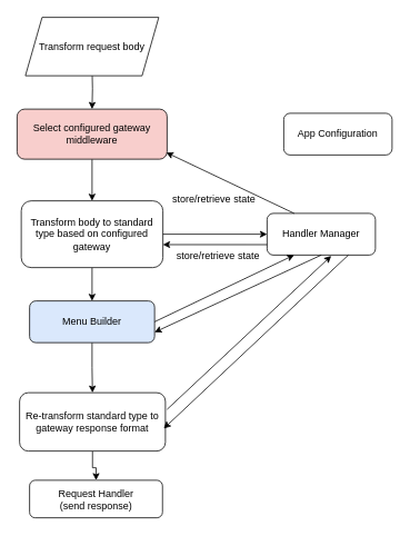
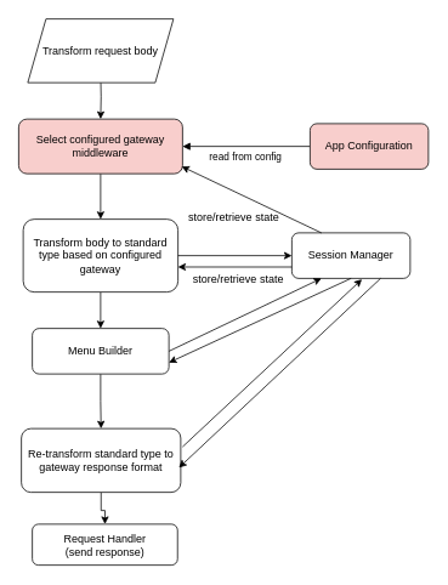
+ <mxCell id="3" value="" style="edgeStyle=orthogonalEdgeStyle;rounded=0;orthogonalLoop=1;jettySize=auto;html=1;endArrow=none;endFill=0;startArrow=block;startFill=1;" edge="1" parent="1" source="6" target="7"><mxGeometry relative="1" as="geometry" /></mxCell>
+ <mxCell id="4" value="read from config" style="edgeLabel;html=1;align=center;verticalAlign=middle;resizable=0;points=[];" vertex="1" connectable="0" parent="3"><mxGeometry x="-0.233" y="-1" relative="1" as="geometry"><mxPoint x="14" y="9" as="offset" /></mxGeometry></mxCell>
- <mxCell id="7" value="App Configuration" style="whiteSpace=wrap;html=1;rounded=1;glass=0;strokeWidth=1;shadow=0;" vertex="1" parent="1"><mxGeometry x="340" y="135" width="130" height="50" as="geometry" /></mxCell>
+ <mxCell id="7" value="App Configuration" style="whiteSpace=wrap;html=1;rounded=1;glass=0;strokeWidth=1;shadow=0;fillColor=#f8cecc;" vertex="1" parent="1"><mxGeometry x="340" y="135" width="130" height="50" as="geometry" /></mxCell>
- <mxCell id="13" value="Handler Manager" style="whiteSpace=wrap;html=1;rounded=1;glass=0;strokeWidth=1;shadow=0;" vertex="1" parent="1"><mxGeometry x="320" y="255" width="130" height="50" as="geometry" /></mxCell>
+ <mxCell id="13" value="Session Manager" style="whiteSpace=wrap;html=1;rounded=1;glass=0;strokeWidth=1;shadow=0;" vertex="1" parent="1"><mxGeometry x="320" y="255" width="130" height="50" as="geometry" /></mxCell>
- <mxCell id="12" value="Menu Builder" style="whiteSpace=wrap;html=1;rounded=1;glass=0;strokeWidth=1;shadow=0;fillColor=#dae8fc;" vertex="1" parent="1"><mxGeometry x="35" y="360" width="150" height="50" as="geometry" /></mxCell>
+ <mxCell id="12" value="Menu Builder" style="whiteSpace=wrap;html=1;rounded=1;glass=0;strokeWidth=1;shadow=0;" vertex="1" parent="1"><mxGeometry x="35" y="360" width="150" height="50" as="geometry" /></mxCell>
